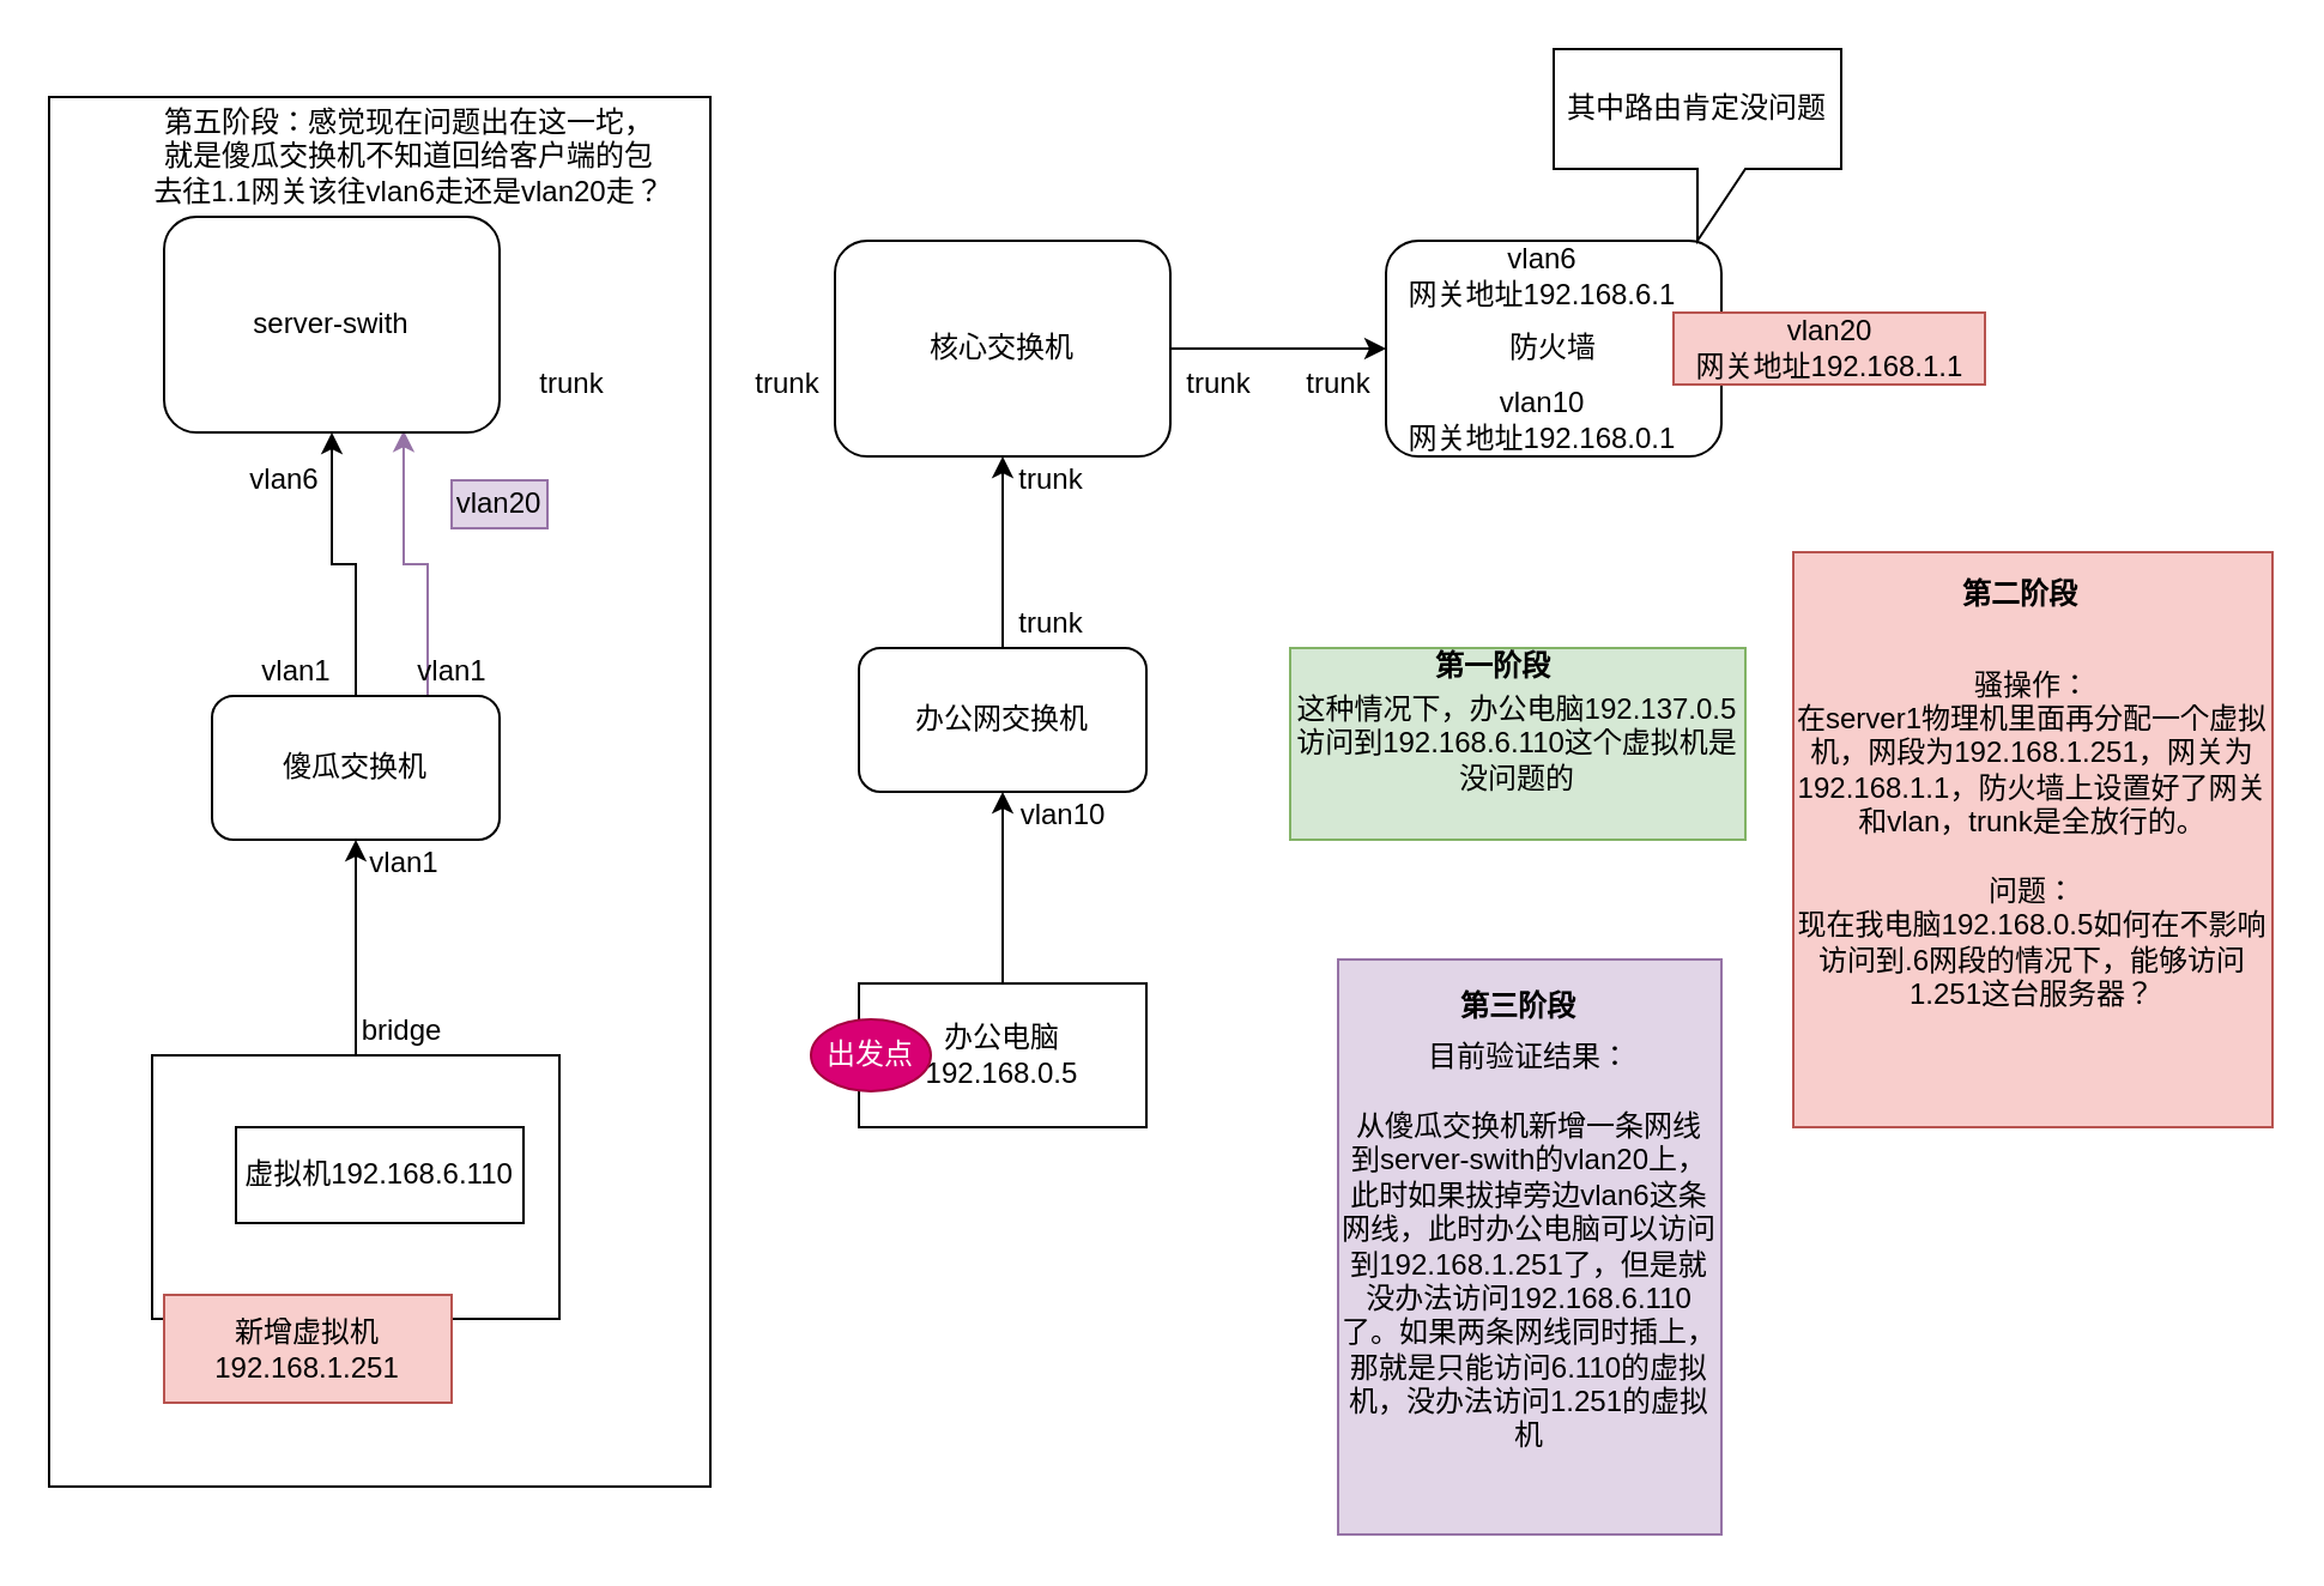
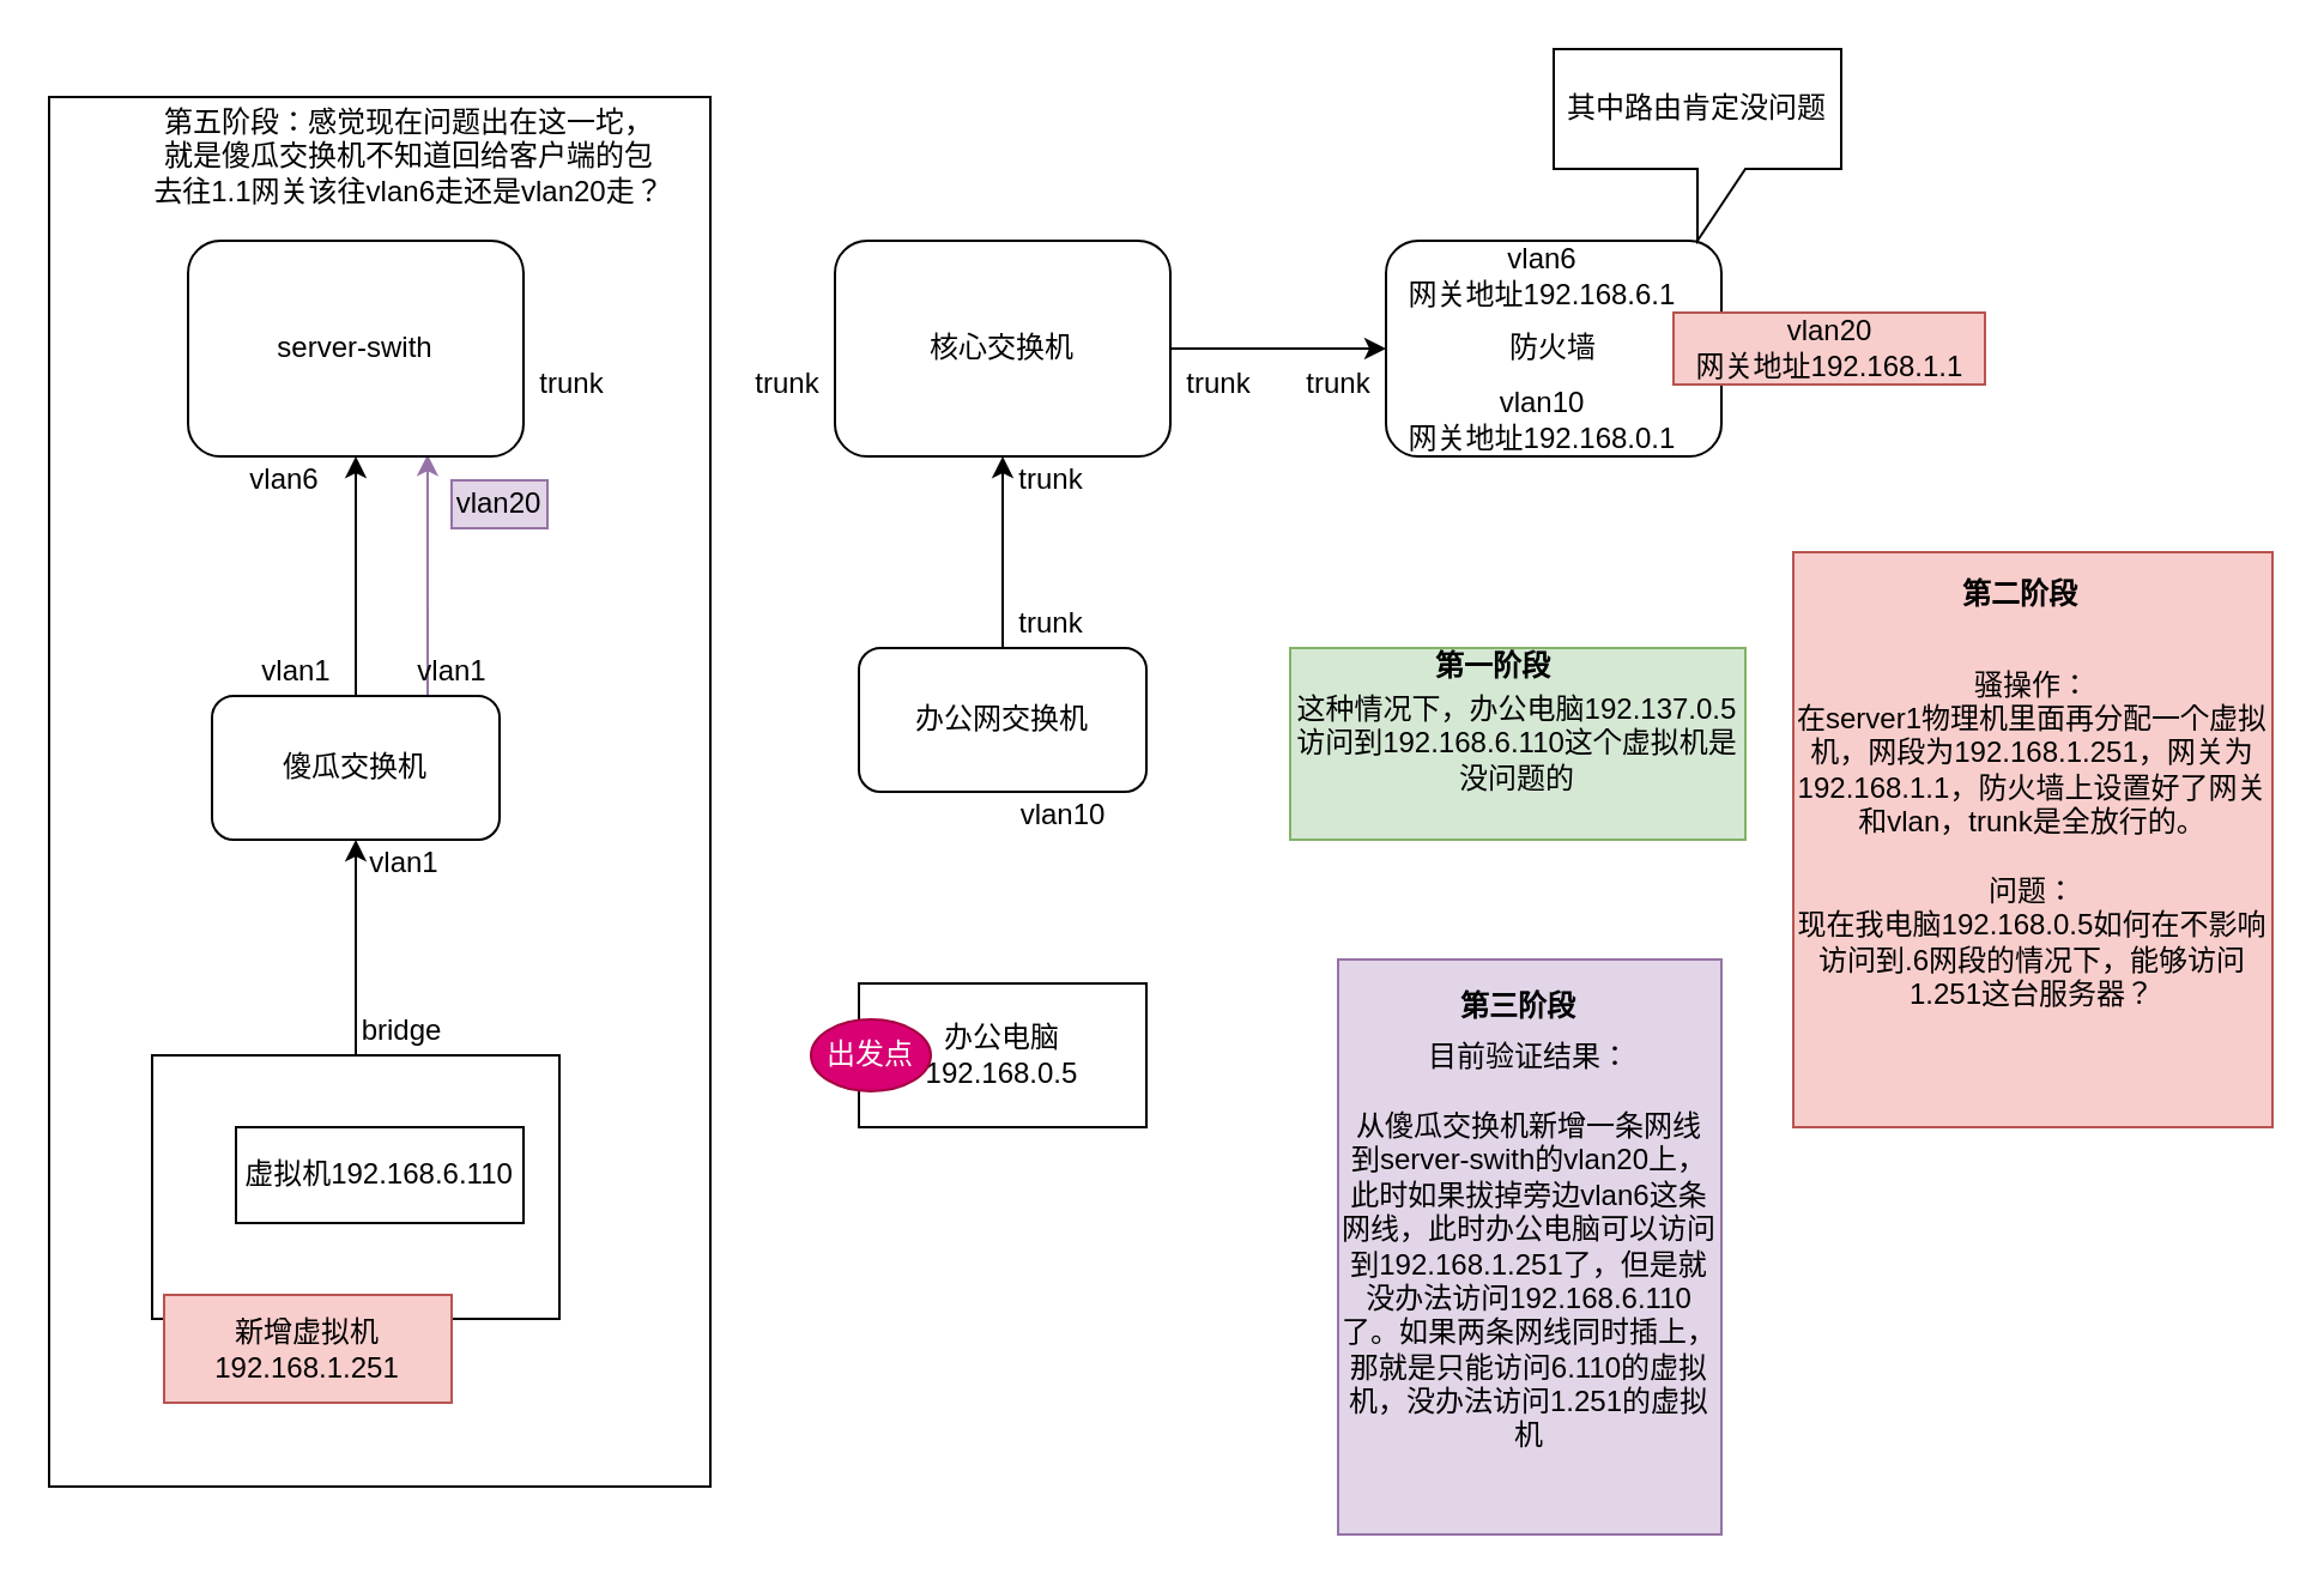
- <mxCell id="11" value="server-swith" style="rounded=1;whiteSpace=wrap;html=1;" vertex="1" parent="1"><mxGeometry x="68" y="90" width="140" height="90" as="geometry" /></mxCell>
+ <mxCell id="11" value="server-swith" style="rounded=1;whiteSpace=wrap;html=1;" vertex="1" parent="1"><mxGeometry x="78" y="100" width="140" height="90" as="geometry" /></mxCell>
- <mxCell id="25" style="edgeStyle=orthogonalEdgeStyle;rounded=0;orthogonalLoop=1;jettySize=auto;html=1;" edge="1" parent="1" source="26" target="22"><mxGeometry relative="1" as="geometry" /></mxCell>
